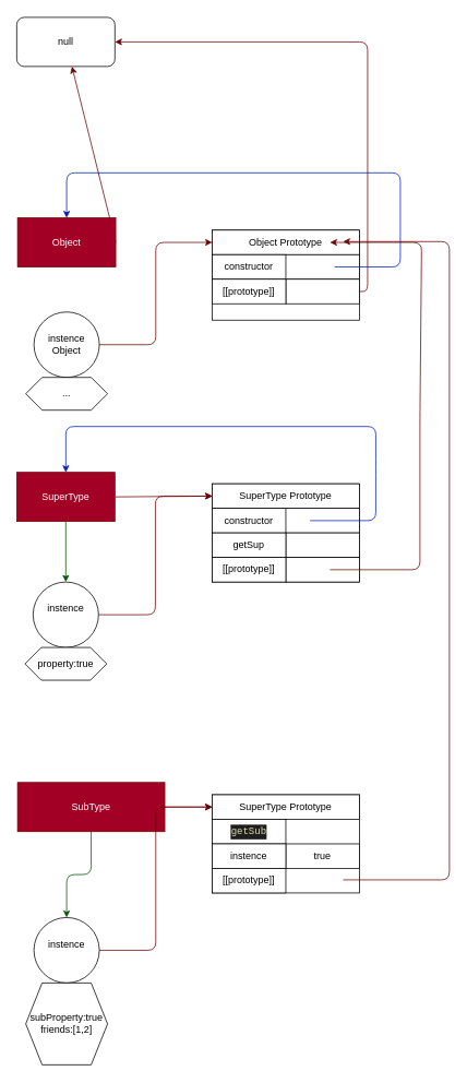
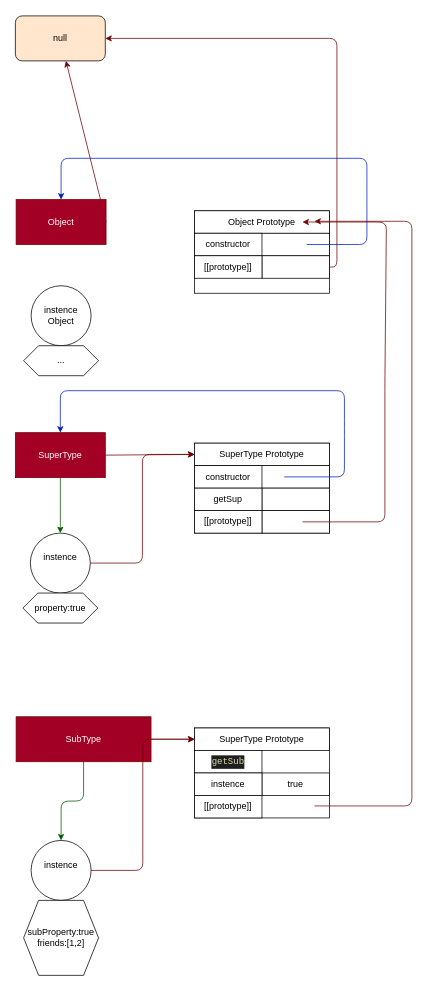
- <mxCell id="22" value="null" style="rounded=1;whiteSpace=wrap;html=1;" parent="1" vertex="1"><mxGeometry x="20" y="20" width="120" height="60" as="geometry" /></mxCell>
+ <mxCell id="22" value="null" style="rounded=1;whiteSpace=wrap;html=1;fillColor=#ffe6cc;" parent="1" vertex="1"><mxGeometry x="20" y="20" width="120" height="60" as="geometry" /></mxCell>
- <mxCell id="23" style="edgeStyle=orthogonalEdgeStyle;html=1;exitX=1;exitY=0.5;exitDx=0;exitDy=0;entryX=0;entryY=0.5;entryDx=0;entryDy=0;fillColor=#a20025;strokeColor=#6F0000;" parent="1" source="24" target="15" edge="1"><mxGeometry relative="1" as="geometry" /></mxCell>
